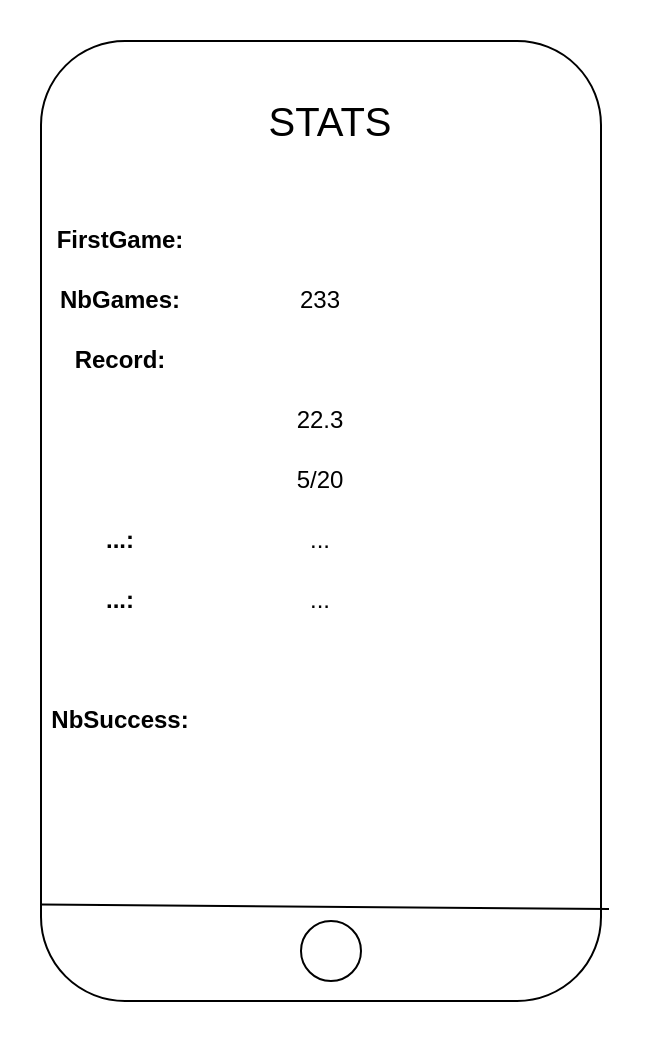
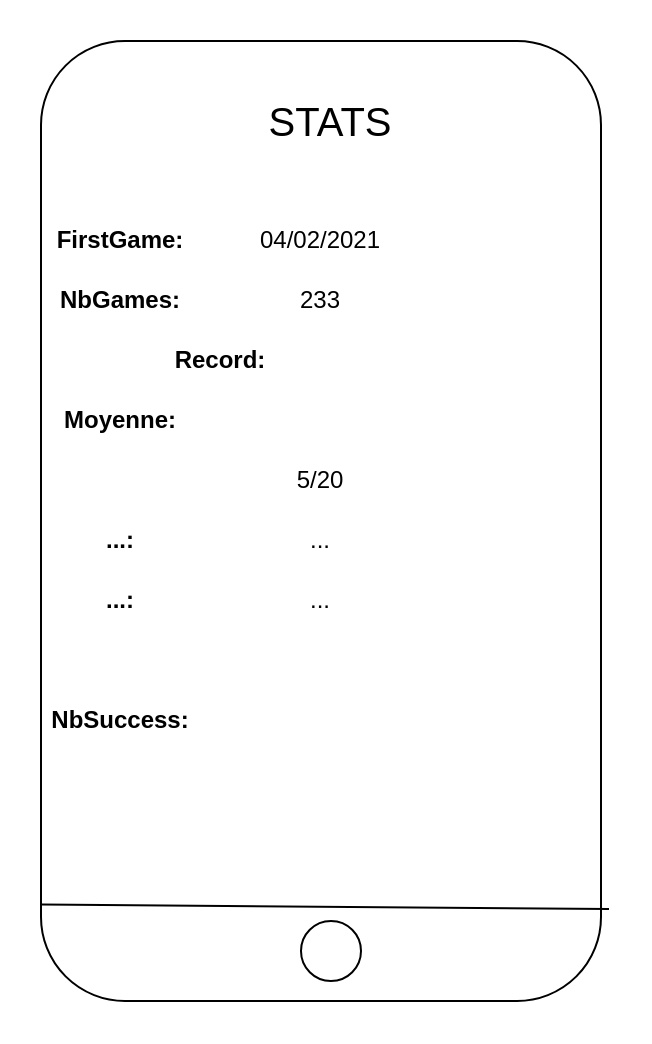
+ <mxCell id="7" value="04/02/2021" style="text;html=1;strokeColor=none;fillColor=none;align=center;verticalAlign=middle;whiteSpace=wrap;rounded=0;" vertex="1" parent="1"><mxGeometry x="140" y="110" width="40" height="20" as="geometry" /></mxCell>
- <mxCell id="9" value="&lt;b&gt;Record:&lt;/b&gt;" style="text;html=1;strokeColor=none;fillColor=none;align=center;verticalAlign=middle;whiteSpace=wrap;rounded=0;" vertex="1" parent="1"><mxGeometry x="40" y="170" width="40" height="20" as="geometry" /></mxCell>
+ <mxCell id="9" value="&lt;b&gt;Record:&lt;/b&gt;" style="text;html=1;strokeColor=none;fillColor=none;align=center;verticalAlign=middle;whiteSpace=wrap;rounded=0;" vertex="1" parent="1"><mxGeometry x="90" y="170" width="40" height="20" as="geometry" /></mxCell>
+ <mxCell id="10" value="&lt;b&gt;Moyenne:&lt;/b&gt;" style="text;html=1;strokeColor=none;fillColor=none;align=center;verticalAlign=middle;whiteSpace=wrap;rounded=0;" vertex="1" parent="1"><mxGeometry x="40" y="200" width="40" height="20" as="geometry" /></mxCell>
- <mxCell id="15" value="22.3" style="text;html=1;strokeColor=none;fillColor=none;align=center;verticalAlign=middle;whiteSpace=wrap;rounded=0;" vertex="1" parent="1"><mxGeometry x="140" y="200" width="40" height="20" as="geometry" /></mxCell>
